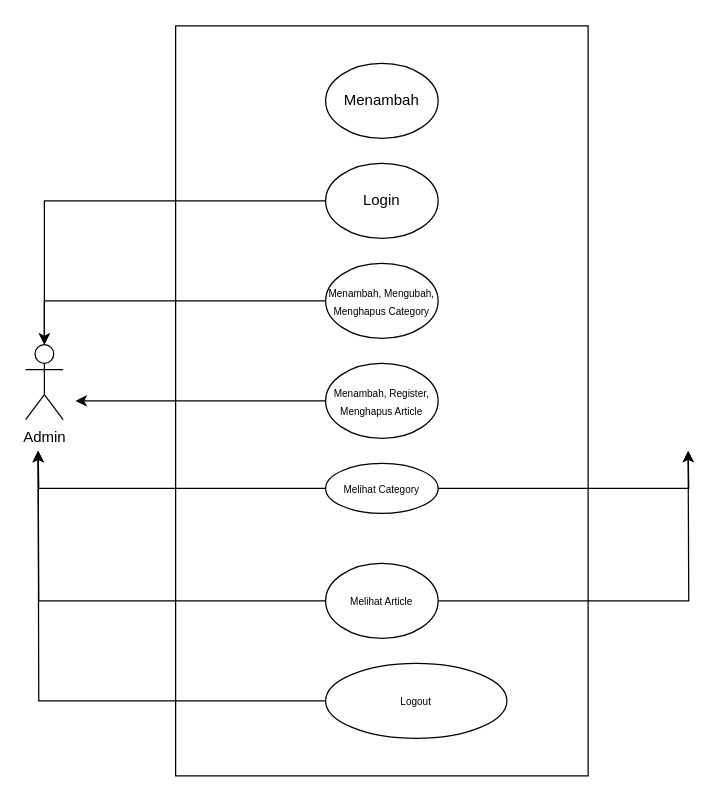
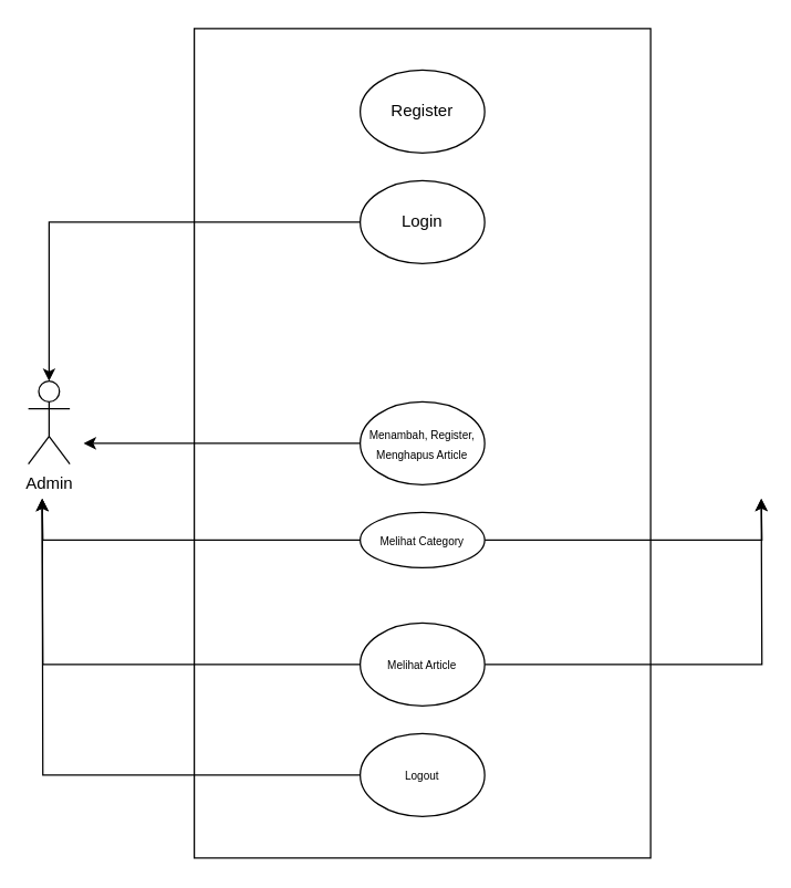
- <mxCell id="4" value="Menambah" style="ellipse;whiteSpace=wrap;html=1;" vertex="1" parent="1"><mxGeometry x="260" y="50" width="90" height="60" as="geometry" /></mxCell>
+ <mxCell id="4" value="Register" style="ellipse;whiteSpace=wrap;html=1;" vertex="1" parent="1"><mxGeometry x="260" y="50" width="90" height="60" as="geometry" /></mxCell>
- <mxCell id="7" style="edgeStyle=orthogonalEdgeStyle;rounded=0;orthogonalLoop=1;jettySize=auto;html=1;entryX=0.5;entryY=0;entryDx=0;entryDy=0;entryPerimeter=0;" edge="1" parent="1" source="8" target="3"><mxGeometry relative="1" as="geometry" /></mxCell>
- <mxCell id="8" value="&lt;font style=&quot;font-size: 8px;&quot;&gt;Menambah, Mengubah, Menghapus Category&lt;/font&gt;" style="ellipse;whiteSpace=wrap;html=1;" vertex="1" parent="1"><mxGeometry x="260" y="210" width="90" height="60" as="geometry" /></mxCell>
- <mxCell id="18" value="&lt;font style=&quot;font-size: 8px;&quot;&gt;Logout&lt;/font&gt;" style="ellipse;whiteSpace=wrap;html=1;" vertex="1" parent="1"><mxGeometry x="260" y="530" width="145" height="60" as="geometry" /></mxCell>
+ <mxCell id="18" value="&lt;font style=&quot;font-size: 8px;&quot;&gt;Logout&lt;/font&gt;" style="ellipse;whiteSpace=wrap;html=1;" vertex="1" parent="1"><mxGeometry x="260" y="530" width="90" height="60" as="geometry" /></mxCell>
